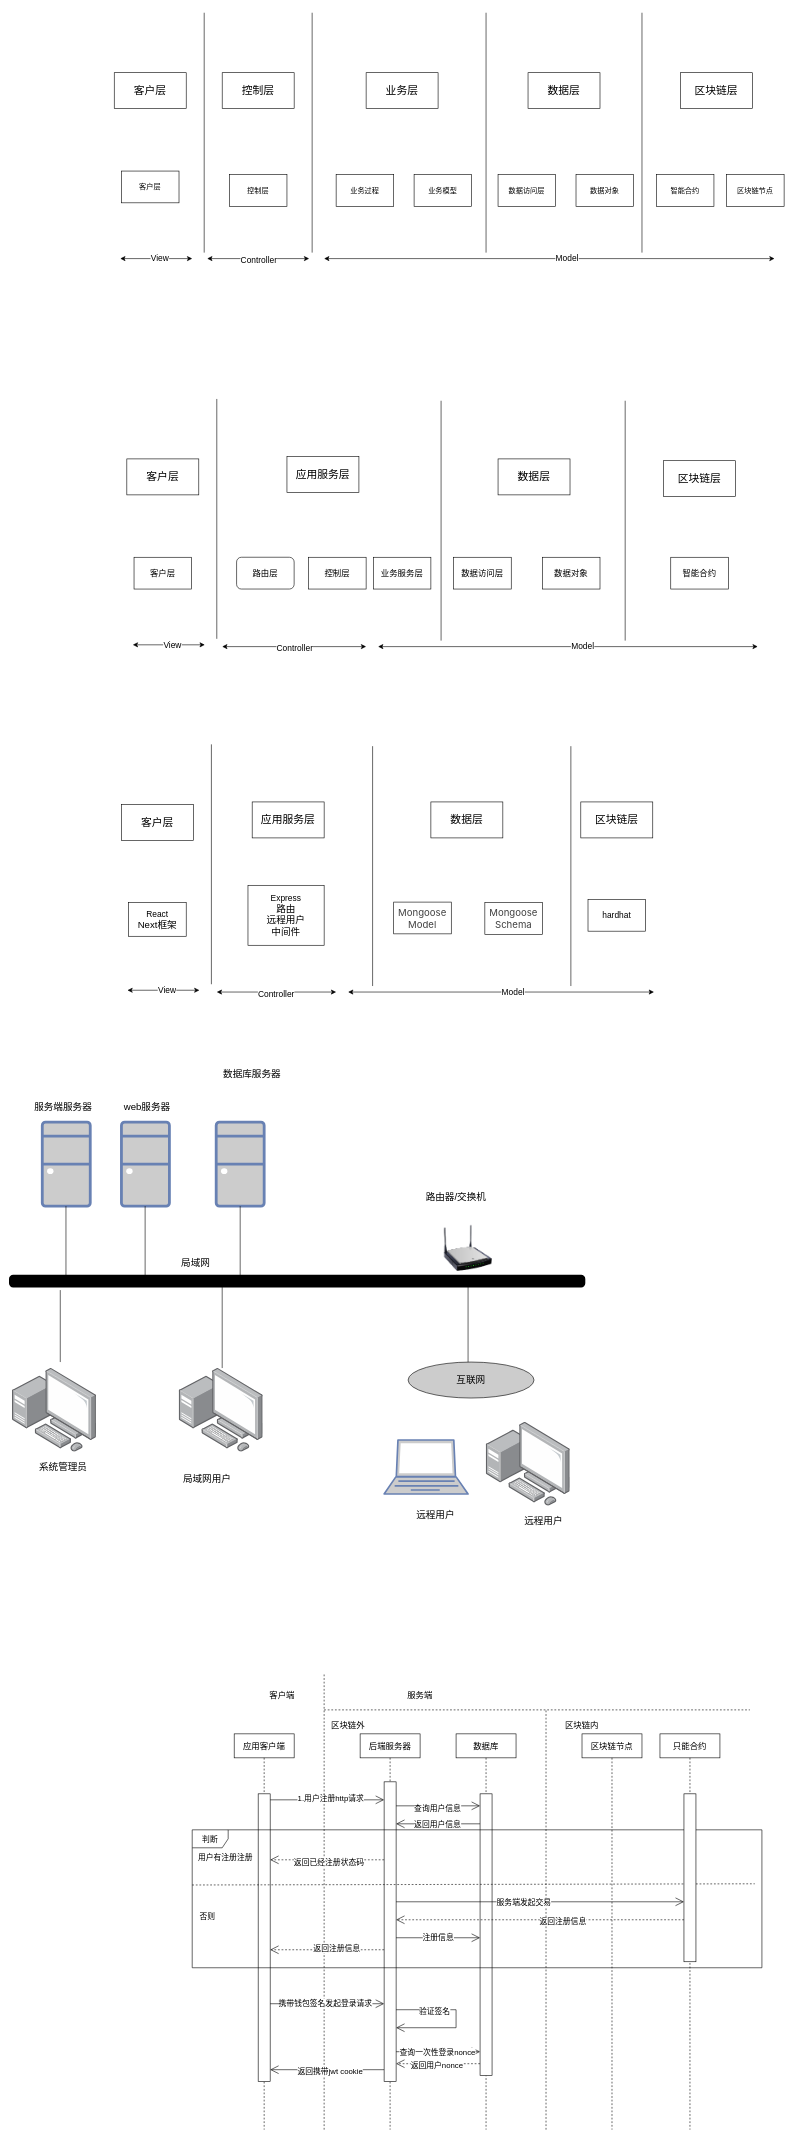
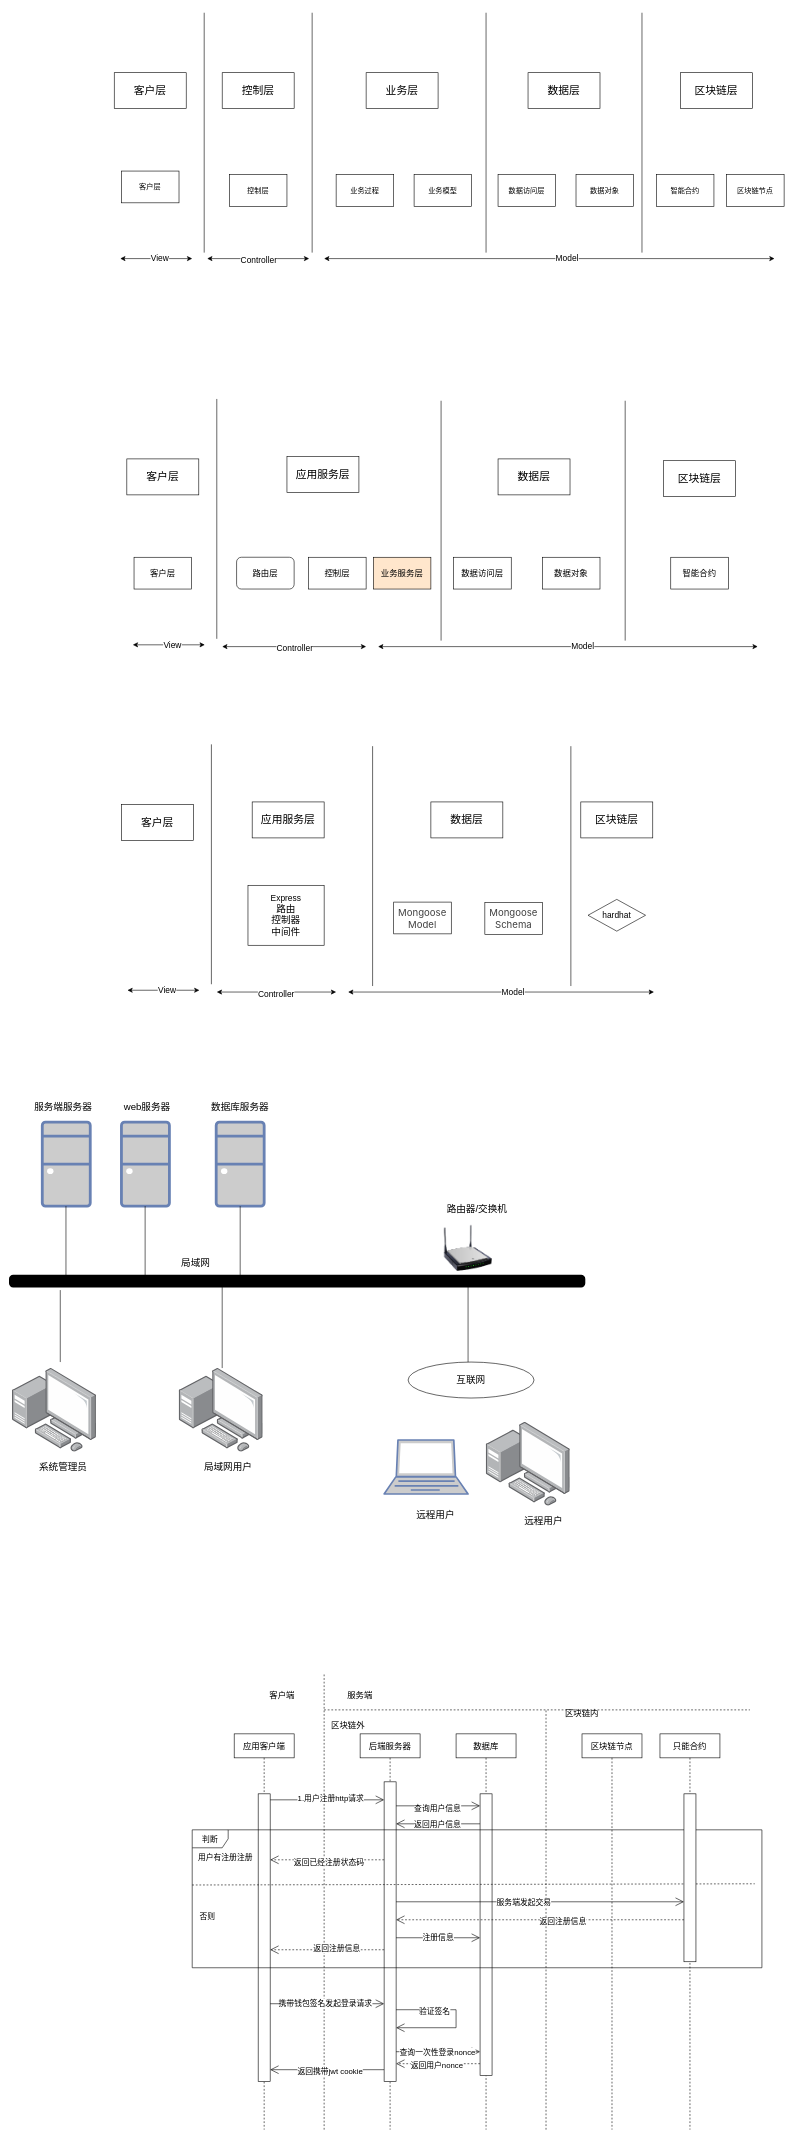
- <mxCell id="44" value="业务服务层" style="rounded=0;whiteSpace=wrap;html=1;fontSize=14;" parent="1" vertex="1"><mxGeometry x="622" y="928" width="96" height="53" as="geometry" /></mxCell>
+ <mxCell id="44" value="业务服务层" style="rounded=0;whiteSpace=wrap;html=1;fontSize=14;fillColor=#ffe6cc;" parent="1" vertex="1"><mxGeometry x="622" y="928" width="96" height="53" as="geometry" /></mxCell>
- <mxCell id="62" value="&lt;font style=&quot;font-size: 14px;&quot;&gt;Express&lt;/font&gt;&lt;div&gt;&lt;font size=&quot;3&quot;&gt;路由&lt;/font&gt;&lt;/div&gt;&lt;div&gt;&lt;font size=&quot;3&quot;&gt;远程用户&lt;/font&gt;&lt;/div&gt;&lt;div&gt;&lt;font size=&quot;3&quot;&gt;中间件&lt;/font&gt;&lt;/div&gt;" style="rounded=0;whiteSpace=wrap;html=1;" parent="1" vertex="1"><mxGeometry x="413" y="1475" width="127" height="100" as="geometry" /></mxCell>
+ <mxCell id="62" value="&lt;font style=&quot;font-size: 14px;&quot;&gt;Express&lt;/font&gt;&lt;div&gt;&lt;font size=&quot;3&quot;&gt;路由&lt;/font&gt;&lt;/div&gt;&lt;div&gt;&lt;font size=&quot;3&quot;&gt;控制器&lt;/font&gt;&lt;/div&gt;&lt;div&gt;&lt;font size=&quot;3&quot;&gt;中间件&lt;/font&gt;&lt;/div&gt;" style="rounded=0;whiteSpace=wrap;html=1;" parent="1" vertex="1"><mxGeometry x="413" y="1475" width="127" height="100" as="geometry" /></mxCell>
- <mxCell id="61" value="&lt;font style=&quot;font-size: 14px;&quot;&gt;hardhat&lt;/font&gt;" style="rounded=0;whiteSpace=wrap;html=1;" parent="1" vertex="1"><mxGeometry x="980" y="1498.5" width="96" height="53" as="geometry" /></mxCell>
+ <mxCell id="61" value="&lt;font style=&quot;font-size: 14px;&quot;&gt;hardhat&lt;/font&gt;" style="rhombus;whiteSpace=wrap;html=1;" parent="1" vertex="1"><mxGeometry x="980" y="1498.5" width="96" height="53" as="geometry" /></mxCell>
- <mxCell id="52" value="&lt;font style=&quot;font-size: 14px;&quot;&gt;React&lt;/font&gt;&lt;div&gt;&lt;font size=&quot;3&quot;&gt;Next框架&lt;/font&gt;&lt;/div&gt;" style="rounded=0;whiteSpace=wrap;html=1;" parent="1" vertex="1"><mxGeometry x="214" y="1504" width="96" height="56" as="geometry" /></mxCell>
- <mxCell id="76" value="数据库服务器" style="text;html=1;align=center;verticalAlign=middle;whiteSpace=wrap;rounded=0;fontSize=16;" parent="1" vertex="1"><mxGeometry x="370" y="1775" width="100" height="30" as="geometry" /></mxCell>
+ <mxCell id="76" value="数据库服务器" style="text;html=1;align=center;verticalAlign=middle;whiteSpace=wrap;rounded=0;fontSize=16;" parent="1" vertex="1"><mxGeometry x="350" y="1830" width="100" height="30" as="geometry" /></mxCell>
- <mxCell id="81" value="路由器/交换机" style="text;html=1;align=center;verticalAlign=middle;whiteSpace=wrap;rounded=0;fontSize=16;" parent="1" vertex="1"><mxGeometry x="705" y="1980" width="110" height="30" as="geometry" /></mxCell>
+ <mxCell id="81" value="路由器/交换机" style="text;html=1;align=center;verticalAlign=middle;whiteSpace=wrap;rounded=0;fontSize=16;" parent="1" vertex="1"><mxGeometry x="740" y="2000" width="110" height="30" as="geometry" /></mxCell>
- <mxCell id="84" value="互联网" style="ellipse;whiteSpace=wrap;html=1;fontSize=16;fillColor=#cccccc;" parent="1" vertex="1"><mxGeometry x="680" y="2270" width="210" height="60" as="geometry" /></mxCell>
+ <mxCell id="84" value="互联网" style="ellipse;whiteSpace=wrap;html=1;fontSize=16;" parent="1" vertex="1"><mxGeometry x="680" y="2270" width="210" height="60" as="geometry" /></mxCell>
- <mxCell id="78" value="局域网用户" style="text;html=1;align=center;verticalAlign=middle;whiteSpace=wrap;rounded=0;fontSize=16;" parent="1" vertex="1"><mxGeometry x="295" y="2450" width="100" height="30" as="geometry" /></mxCell>
+ <mxCell id="78" value="局域网用户" style="text;html=1;align=center;verticalAlign=middle;whiteSpace=wrap;rounded=0;fontSize=16;" parent="1" vertex="1"><mxGeometry x="330" y="2430" width="100" height="30" as="geometry" /></mxCell>
- <mxCell id="97" value="服务端" style="text;html=1;align=center;verticalAlign=middle;whiteSpace=wrap;rounded=0;fontSize=14;" vertex="1" parent="1"><mxGeometry x="670" y="2810" width="60" height="30" as="geometry" /></mxCell>
+ <mxCell id="97" value="服务端" style="text;html=1;align=center;verticalAlign=middle;whiteSpace=wrap;rounded=0;fontSize=14;" vertex="1" parent="1"><mxGeometry x="570" y="2810" width="60" height="30" as="geometry" /></mxCell>
- <mxCell id="100" value="区块链内" style="text;html=1;align=center;verticalAlign=middle;whiteSpace=wrap;rounded=0;fontSize=14;" vertex="1" parent="1"><mxGeometry x="940" y="2860" width="60" height="30" as="geometry" /></mxCell>
+ <mxCell id="100" value="区块链内" style="text;html=1;align=center;verticalAlign=middle;whiteSpace=wrap;rounded=0;fontSize=14;" vertex="1" parent="1"><mxGeometry x="940" y="2840" width="60" height="30" as="geometry" /></mxCell>
